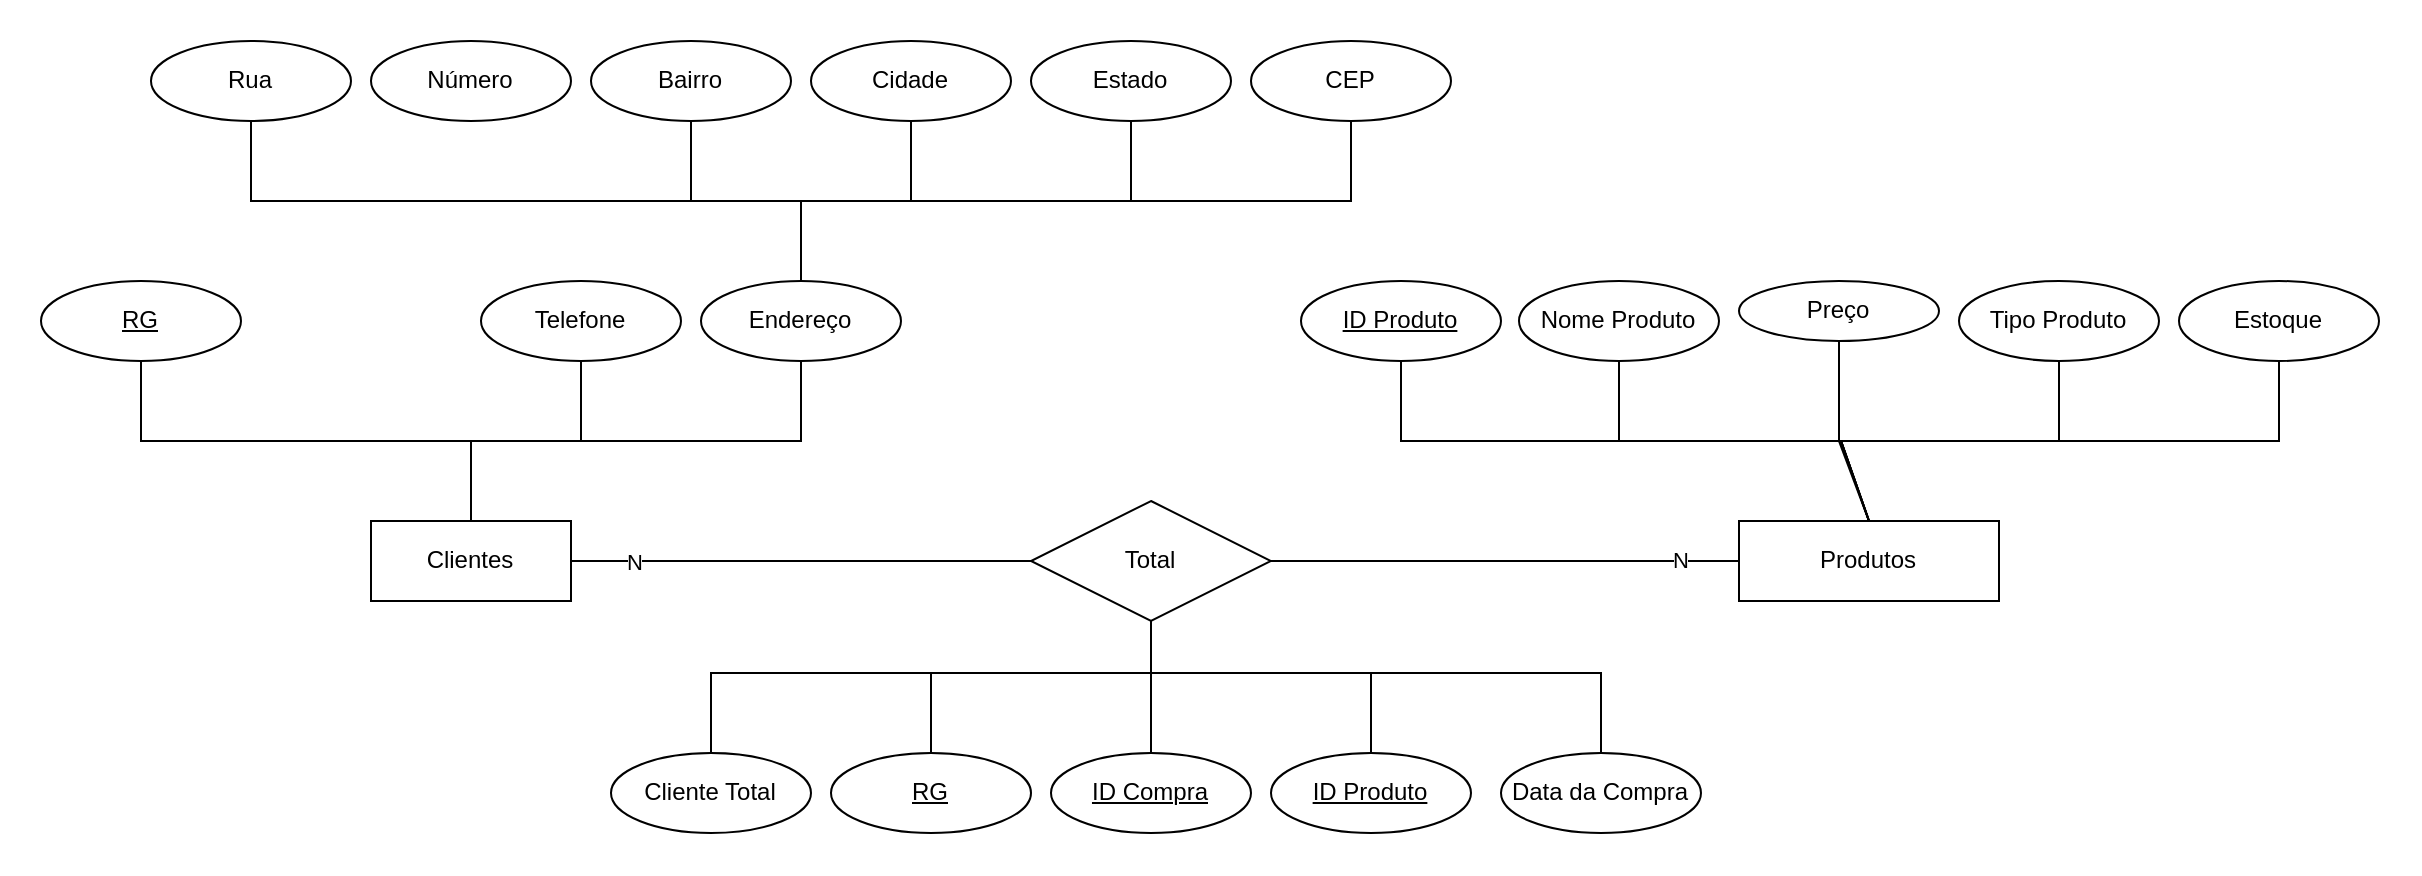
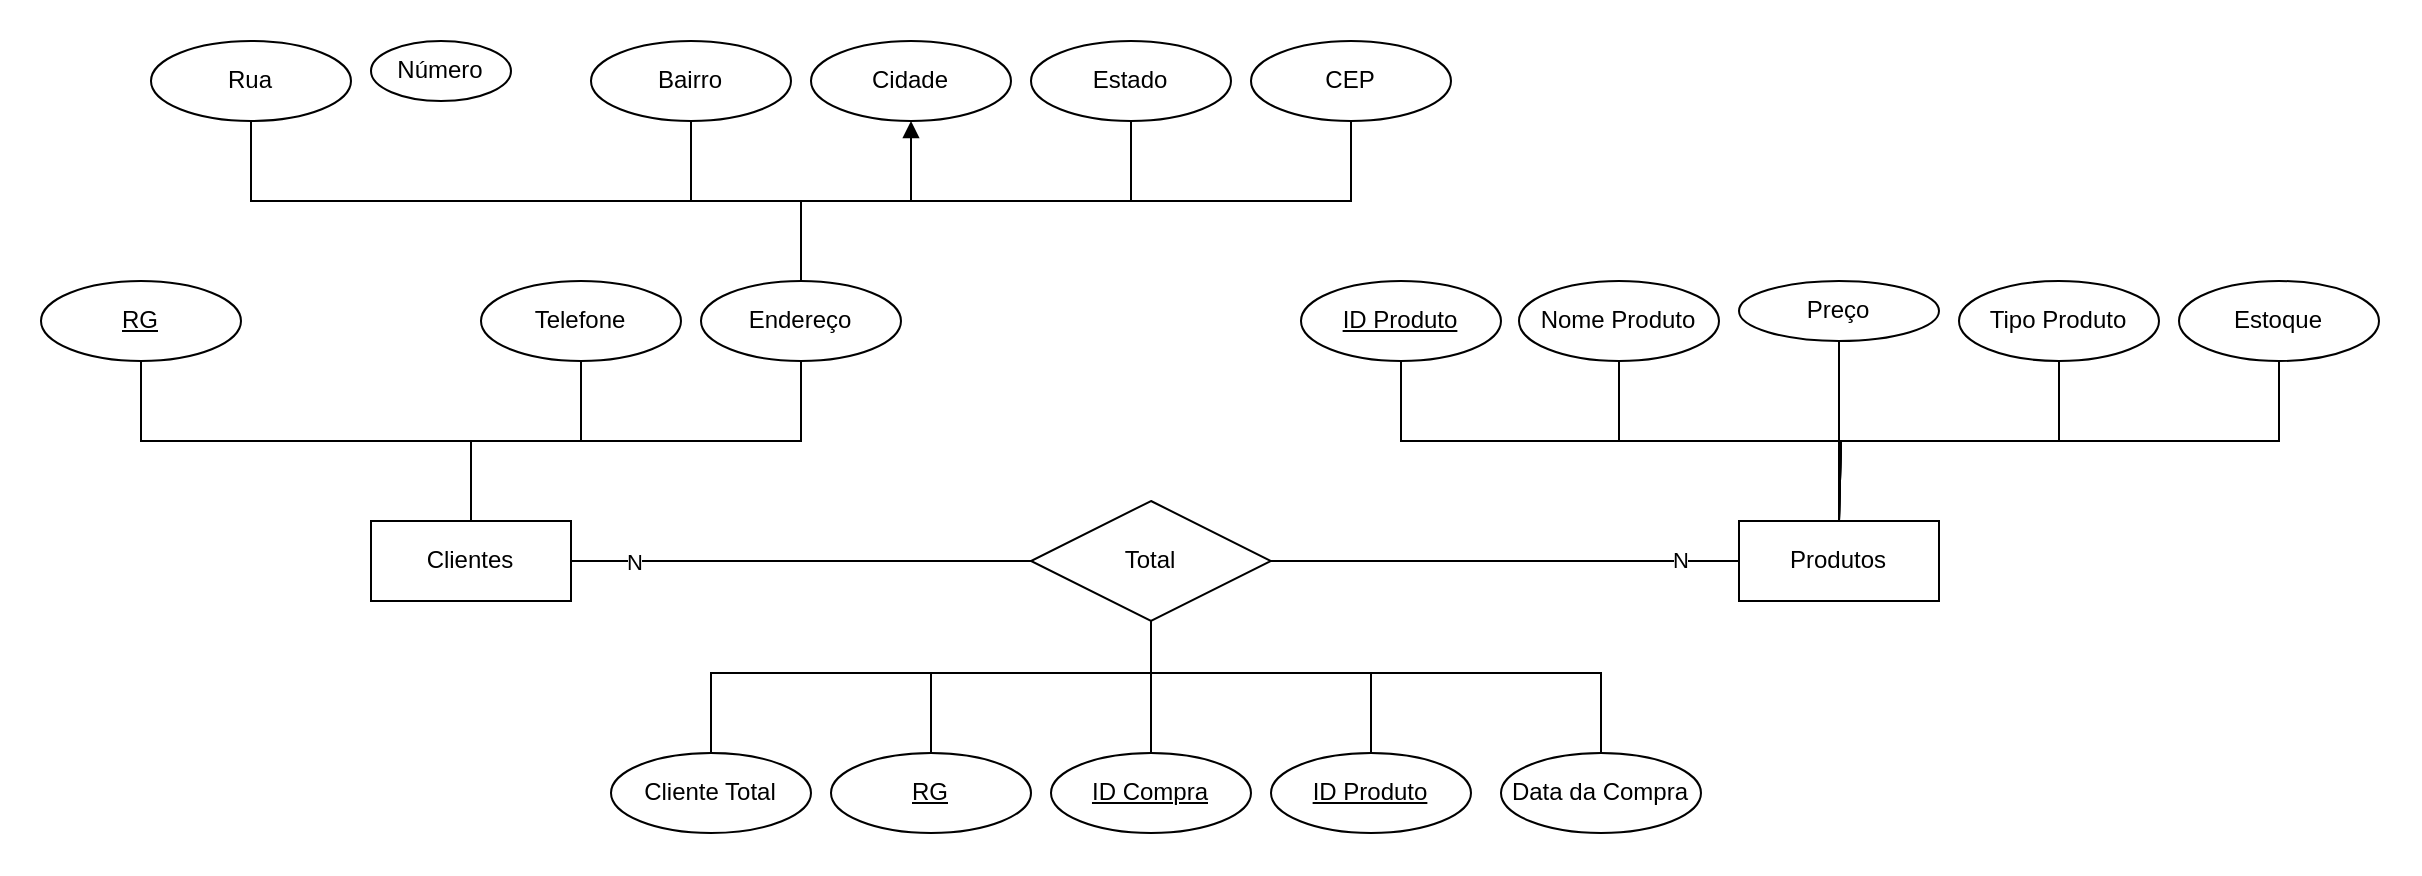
- <mxCell id="10" value="Número" style="ellipse;whiteSpace=wrap;html=1;align=center;" vertex="1" parent="1"><mxGeometry x="185" width="100" height="40" as="geometry" y="20" /></mxCell>
+ <mxCell id="10" value="Número" style="ellipse;whiteSpace=wrap;html=1;align=center;" vertex="1" parent="1"><mxGeometry x="185" y="20" width="70" height="30" as="geometry" /></mxCell>
- <mxCell id="14" value="" style="endArrow=none;html=1;rounded=0;entryX=0.5;entryY=1;entryDx=0;entryDy=0;exitX=0.5;exitY=0;exitDx=0;exitDy=0;" edge="1" parent="1" source="31" target="5"><mxGeometry relative="1" as="geometry"><mxPoint x="300" y="180" as="sourcePoint" /><mxPoint x="460" y="180" as="targetPoint" /><Array as="points"><mxPoint x="400" y="100" /><mxPoint x="455" y="100" /></Array></mxGeometry></mxCell>
+ <mxCell id="14" value="" style="endArrow=block;html=1;rounded=0;entryX=0.5;entryY=1;entryDx=0;entryDy=0;exitX=0.5;exitY=0;exitDx=0;exitDy=0;" edge="1" parent="1" source="31" target="5"><mxGeometry relative="1" as="geometry"><mxPoint x="300" y="180" as="sourcePoint" /><mxPoint x="460" y="180" as="targetPoint" /><Array as="points"><mxPoint x="400" y="100" /><mxPoint x="455" y="100" /></Array></mxGeometry></mxCell>
- <mxCell id="19" value="Produtos" style="whiteSpace=wrap;html=1;align=center;" vertex="1" parent="1"><mxGeometry x="869" y="260" width="130" height="40" as="geometry" /></mxCell>
+ <mxCell id="19" value="Produtos" style="whiteSpace=wrap;html=1;align=center;" vertex="1" parent="1"><mxGeometry x="869" y="260" width="100" height="40" as="geometry" /></mxCell>
